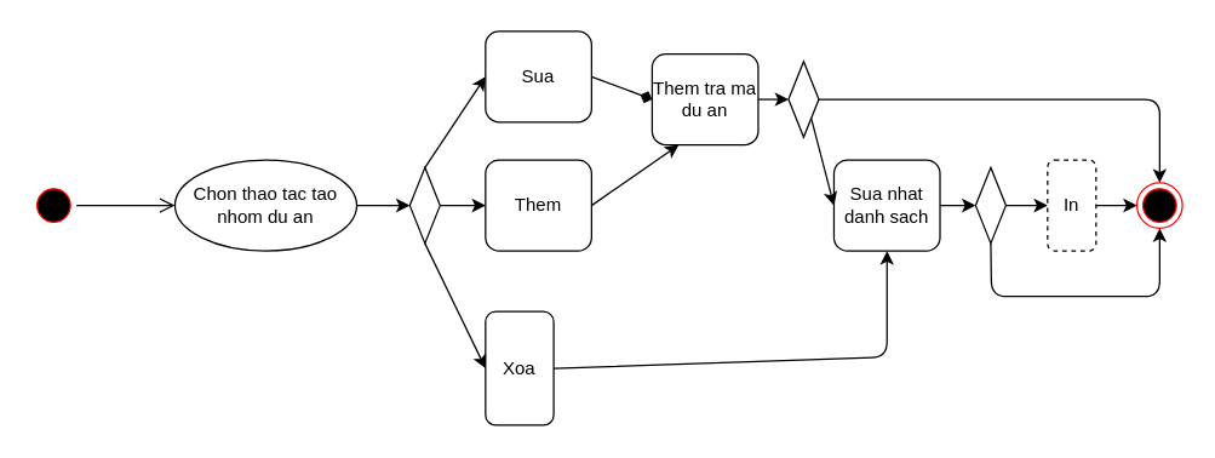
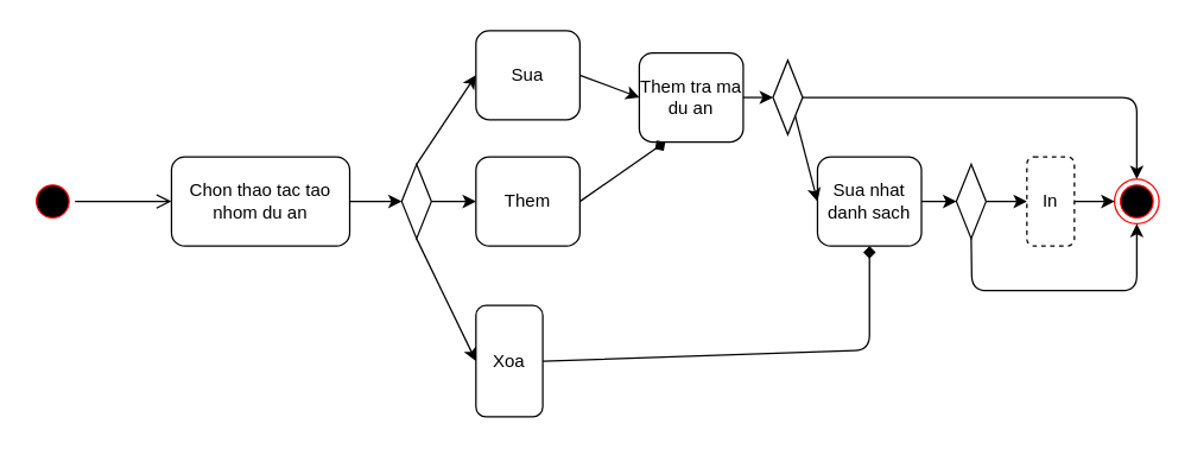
- <mxCell id="15" value="" style="endArrow=diamond;html=1;exitX=1;exitY=0.5;exitDx=0;exitDy=0;entryX=0;entryY=0.5;entryDx=0;entryDy=0;" edge="1" parent="1" source="11" target="14"><mxGeometry width="50" height="50" relative="1" as="geometry"><mxPoint x="450" y="75" as="sourcePoint" /><mxPoint x="500" y="25" as="targetPoint" /></mxGeometry></mxCell>
+ <mxCell id="15" value="" style="endArrow=classic;html=1;exitX=1;exitY=0.5;exitDx=0;exitDy=0;entryX=0;entryY=0.5;entryDx=0;entryDy=0;" edge="1" parent="1" source="11" target="14"><mxGeometry width="50" height="50" relative="1" as="geometry"><mxPoint x="450" y="75" as="sourcePoint" /><mxPoint x="500" y="25" as="targetPoint" /></mxGeometry></mxCell>
- <mxCell id="16" value="" style="endArrow=classic;html=1;exitX=1;exitY=0.5;exitDx=0;exitDy=0;entryX=0.25;entryY=1;entryDx=0;entryDy=0;" edge="1" parent="1" source="7" target="14"><mxGeometry width="50" height="50" relative="1" as="geometry"><mxPoint x="130" y="315" as="sourcePoint" /><mxPoint x="180" y="265" as="targetPoint" /></mxGeometry></mxCell>
+ <mxCell id="16" value="" style="endArrow=diamond;html=1;exitX=1;exitY=0.5;exitDx=0;exitDy=0;entryX=0.25;entryY=1;entryDx=0;entryDy=0;" edge="1" parent="1" source="7" target="14"><mxGeometry width="50" height="50" relative="1" as="geometry"><mxPoint x="130" y="315" as="sourcePoint" /><mxPoint x="180" y="265" as="targetPoint" /></mxGeometry></mxCell>
- <mxCell id="4" value="Chon thao tac tao nhom du an" style="ellipse;whiteSpace=wrap;html=1;" vertex="1" parent="1"><mxGeometry x="115" y="105" width="120" height="60" as="geometry" /></mxCell>
+ <mxCell id="4" value="Chon thao tac tao nhom du an" style="rounded=1;whiteSpace=wrap;html=1;" vertex="1" parent="1"><mxGeometry x="115" y="105" width="120" height="60" as="geometry" /></mxCell>
- <mxCell id="22" value="" style="endArrow=classic;html=1;exitX=1;exitY=0.5;exitDx=0;exitDy=0;entryX=0.5;entryY=1;entryDx=0;entryDy=0;" edge="1" parent="1" source="10" target="17"><mxGeometry width="50" height="50" relative="1" as="geometry"><mxPoint x="320" y="355" as="sourcePoint" /><mxPoint x="580" y="235" as="targetPoint" /><Array as="points"><mxPoint x="585" y="235" /></Array></mxGeometry></mxCell>
+ <mxCell id="22" value="" style="endArrow=diamond;html=1;exitX=1;exitY=0.5;exitDx=0;exitDy=0;entryX=0.5;entryY=1;entryDx=0;entryDy=0;" edge="1" parent="1" source="10" target="17"><mxGeometry width="50" height="50" relative="1" as="geometry"><mxPoint x="320" y="355" as="sourcePoint" /><mxPoint x="580" y="235" as="targetPoint" /><Array as="points"><mxPoint x="585" y="235" /></Array></mxGeometry></mxCell>
